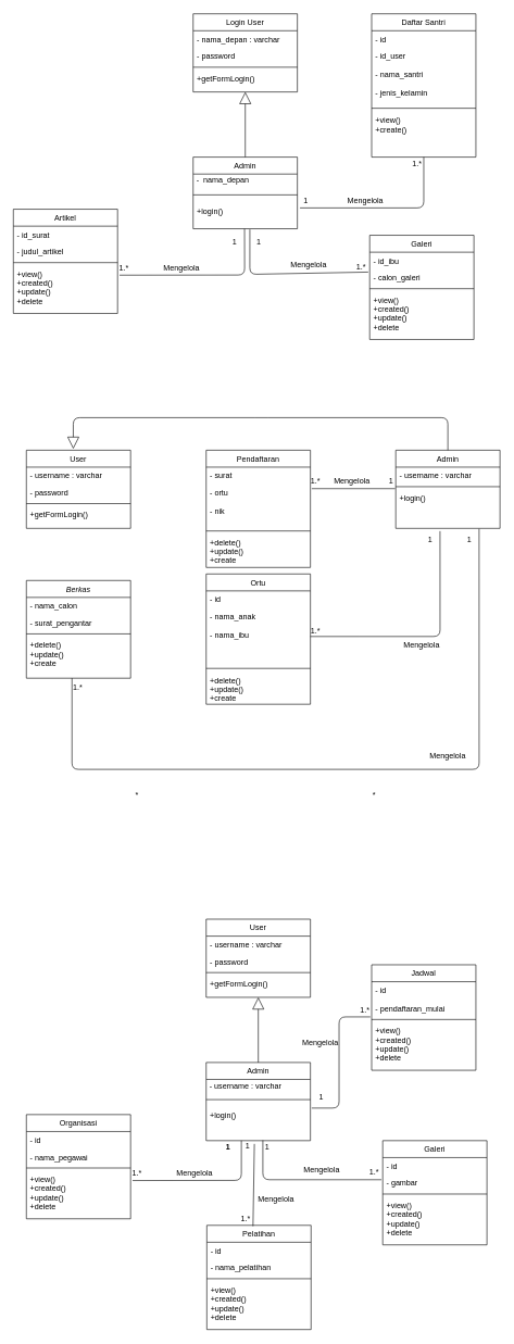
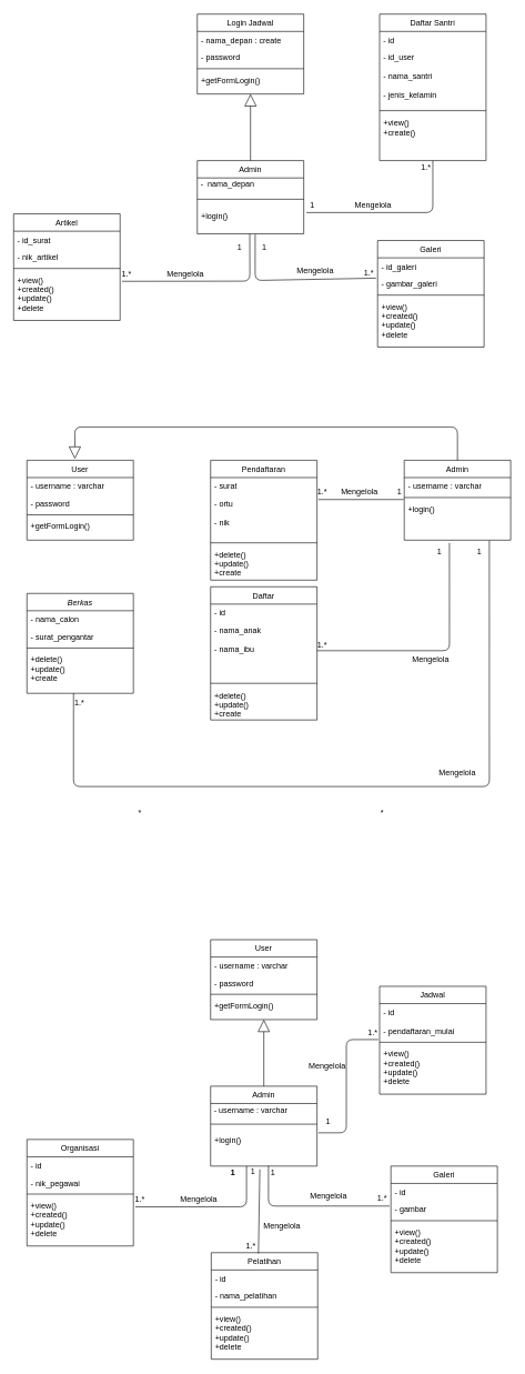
- <mxCell id="2" value="Login User" style="swimlane;fontStyle=0;align=center;verticalAlign=top;childLayout=stackLayout;horizontal=1;startSize=26;horizontalStack=0;resizeParent=1;resizeLast=0;collapsible=1;marginBottom=0;rounded=0;shadow=0;strokeWidth=1;" parent="1" vertex="1"><mxGeometry x="296" y="20" width="160" height="120" as="geometry"><mxRectangle x="550" y="140" width="160" height="26" as="alternateBounds" /></mxGeometry></mxCell>
+ <mxCell id="2" value="Login Jadwal" style="swimlane;fontStyle=0;align=center;verticalAlign=top;childLayout=stackLayout;horizontal=1;startSize=26;horizontalStack=0;resizeParent=1;resizeLast=0;collapsible=1;marginBottom=0;rounded=0;shadow=0;strokeWidth=1;" parent="1" vertex="1"><mxGeometry x="296" y="20" width="160" height="120" as="geometry"><mxRectangle x="550" y="140" width="160" height="26" as="alternateBounds" /></mxGeometry></mxCell>
- <mxCell id="3" value="- nama_depan : varchar" style="text;align=left;verticalAlign=top;spacingLeft=4;spacingRight=4;overflow=hidden;rotatable=0;points=[[0,0.5],[1,0.5]];portConstraint=eastwest;" parent="2" vertex="1"><mxGeometry y="26" width="160" height="26" as="geometry" /></mxCell>
+ <mxCell id="3" value="- nama_depan : create" style="text;align=left;verticalAlign=top;spacingLeft=4;spacingRight=4;overflow=hidden;rotatable=0;points=[[0,0.5],[1,0.5]];portConstraint=eastwest;" parent="2" vertex="1"><mxGeometry y="26" width="160" height="26" as="geometry" /></mxCell>
- <mxCell id="22" value="- judul_artikel" style="text;align=left;verticalAlign=top;spacingLeft=4;spacingRight=4;overflow=hidden;rotatable=0;points=[[0,0.5],[1,0.5]];portConstraint=eastwest;rounded=0;shadow=0;html=0;" parent="20" vertex="1"><mxGeometry y="52" width="160" height="26" as="geometry" /></mxCell>
+ <mxCell id="22" value="- nik_artikel" style="text;align=left;verticalAlign=top;spacingLeft=4;spacingRight=4;overflow=hidden;rotatable=0;points=[[0,0.5],[1,0.5]];portConstraint=eastwest;rounded=0;shadow=0;html=0;" parent="20" vertex="1"><mxGeometry y="52" width="160" height="26" as="geometry" /></mxCell>
- <mxCell id="30" value="- id_ibu" style="text;align=left;verticalAlign=top;spacingLeft=4;spacingRight=4;overflow=hidden;rotatable=0;points=[[0,0.5],[1,0.5]];portConstraint=eastwest;" parent="29" vertex="1"><mxGeometry y="26" width="160" height="26" as="geometry" /></mxCell>
+ <mxCell id="30" value="- id_galeri" style="text;align=left;verticalAlign=top;spacingLeft=4;spacingRight=4;overflow=hidden;rotatable=0;points=[[0,0.5],[1,0.5]];portConstraint=eastwest;" parent="29" vertex="1"><mxGeometry y="26" width="160" height="26" as="geometry" /></mxCell>
- <mxCell id="31" value="- calon_galeri" style="text;align=left;verticalAlign=top;spacingLeft=4;spacingRight=4;overflow=hidden;rotatable=0;points=[[0,0.5],[1,0.5]];portConstraint=eastwest;rounded=0;shadow=0;html=0;" parent="29" vertex="1"><mxGeometry y="52" width="160" height="26" as="geometry" /></mxCell>
+ <mxCell id="31" value="- gambar_galeri" style="text;align=left;verticalAlign=top;spacingLeft=4;spacingRight=4;overflow=hidden;rotatable=0;points=[[0,0.5],[1,0.5]];portConstraint=eastwest;rounded=0;shadow=0;html=0;" parent="29" vertex="1"><mxGeometry y="52" width="160" height="26" as="geometry" /></mxCell>
- <mxCell id="43" value="Ortu" style="swimlane;fontStyle=0;align=center;verticalAlign=top;childLayout=stackLayout;horizontal=1;startSize=26;horizontalStack=0;resizeParent=1;resizeLast=0;collapsible=1;marginBottom=0;rounded=0;shadow=0;strokeWidth=1;" parent="1" vertex="1"><mxGeometry x="316" y="880" width="160" height="200" as="geometry"><mxRectangle x="550" y="140" width="160" height="26" as="alternateBounds" /></mxGeometry></mxCell>
+ <mxCell id="43" value="Daftar" style="swimlane;fontStyle=0;align=center;verticalAlign=top;childLayout=stackLayout;horizontal=1;startSize=26;horizontalStack=0;resizeParent=1;resizeLast=0;collapsible=1;marginBottom=0;rounded=0;shadow=0;strokeWidth=1;" parent="1" vertex="1"><mxGeometry x="316" y="880" width="160" height="200" as="geometry"><mxRectangle x="550" y="140" width="160" height="26" as="alternateBounds" /></mxGeometry></mxCell>
- <mxCell id="66" value="- nama_pegawai" style="text;align=left;verticalAlign=top;spacingLeft=4;spacingRight=4;overflow=hidden;rotatable=0;points=[[0,0.5],[1,0.5]];portConstraint=eastwest;rounded=0;shadow=0;html=0;" parent="64" vertex="1"><mxGeometry y="52" width="160" height="26" as="geometry" /></mxCell>
+ <mxCell id="66" value="- nik_pegawai" style="text;align=left;verticalAlign=top;spacingLeft=4;spacingRight=4;overflow=hidden;rotatable=0;points=[[0,0.5],[1,0.5]];portConstraint=eastwest;rounded=0;shadow=0;html=0;" parent="64" vertex="1"><mxGeometry y="52" width="160" height="26" as="geometry" /></mxCell>
